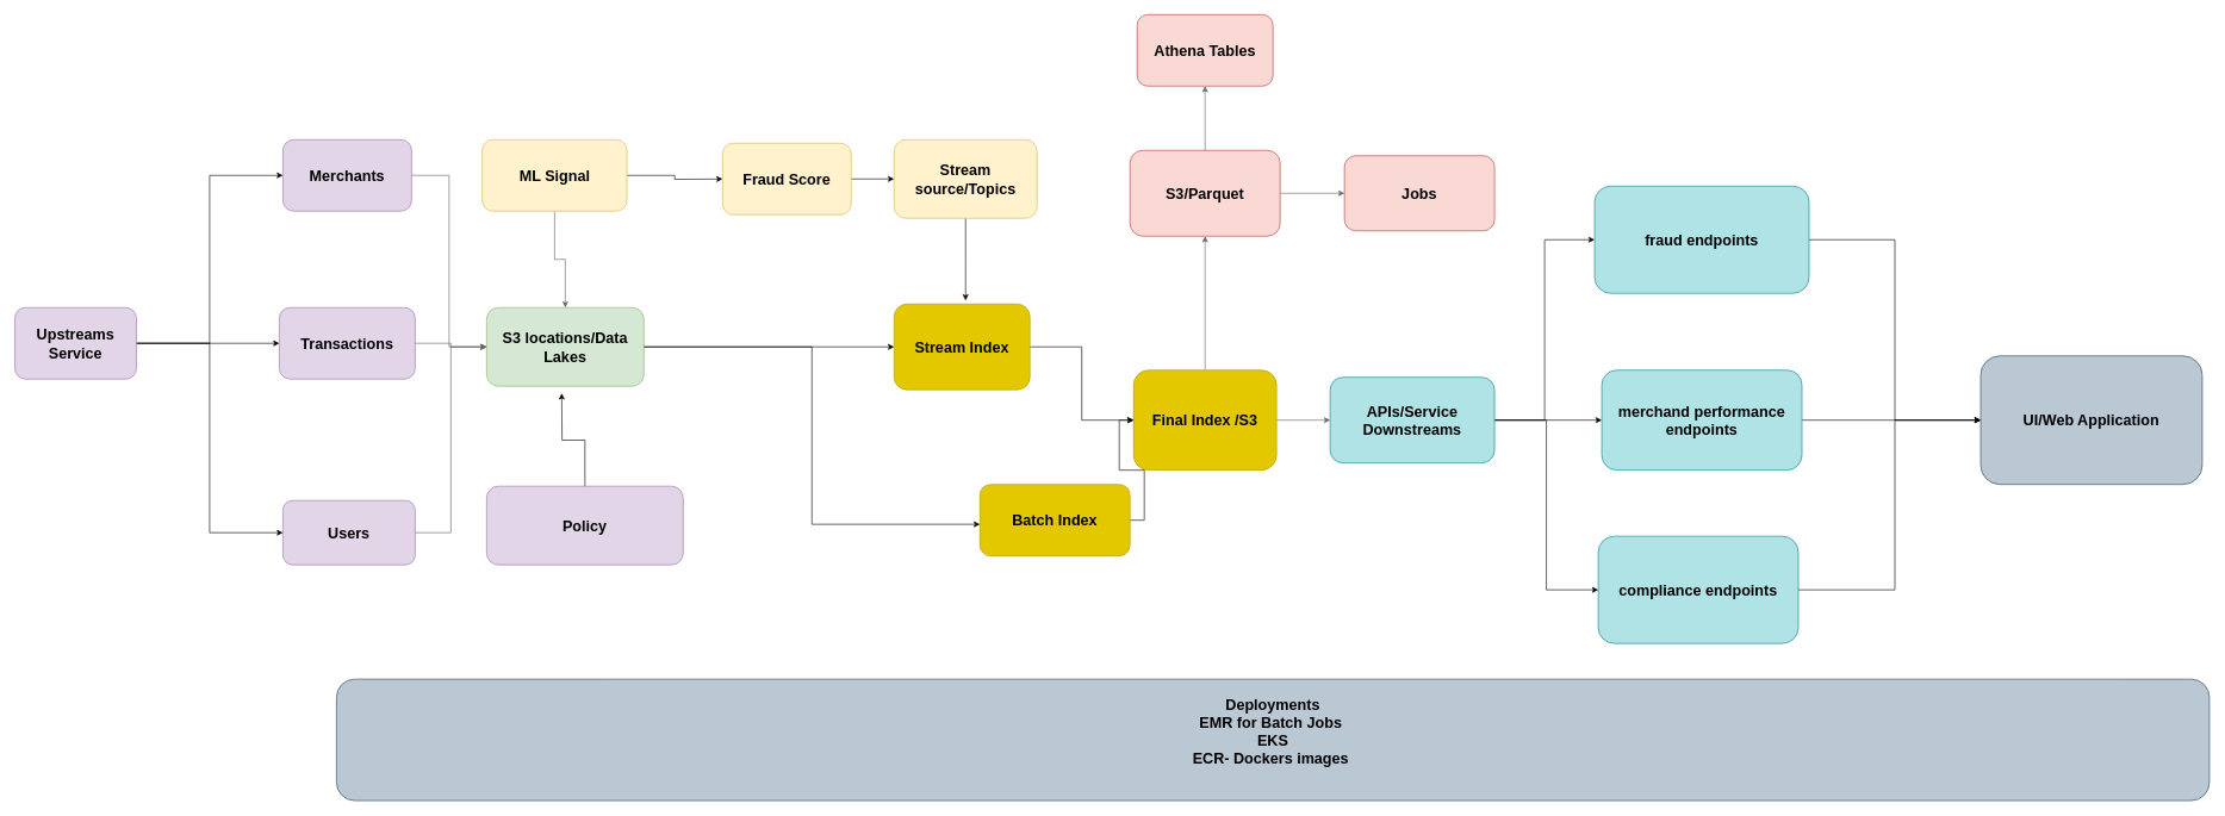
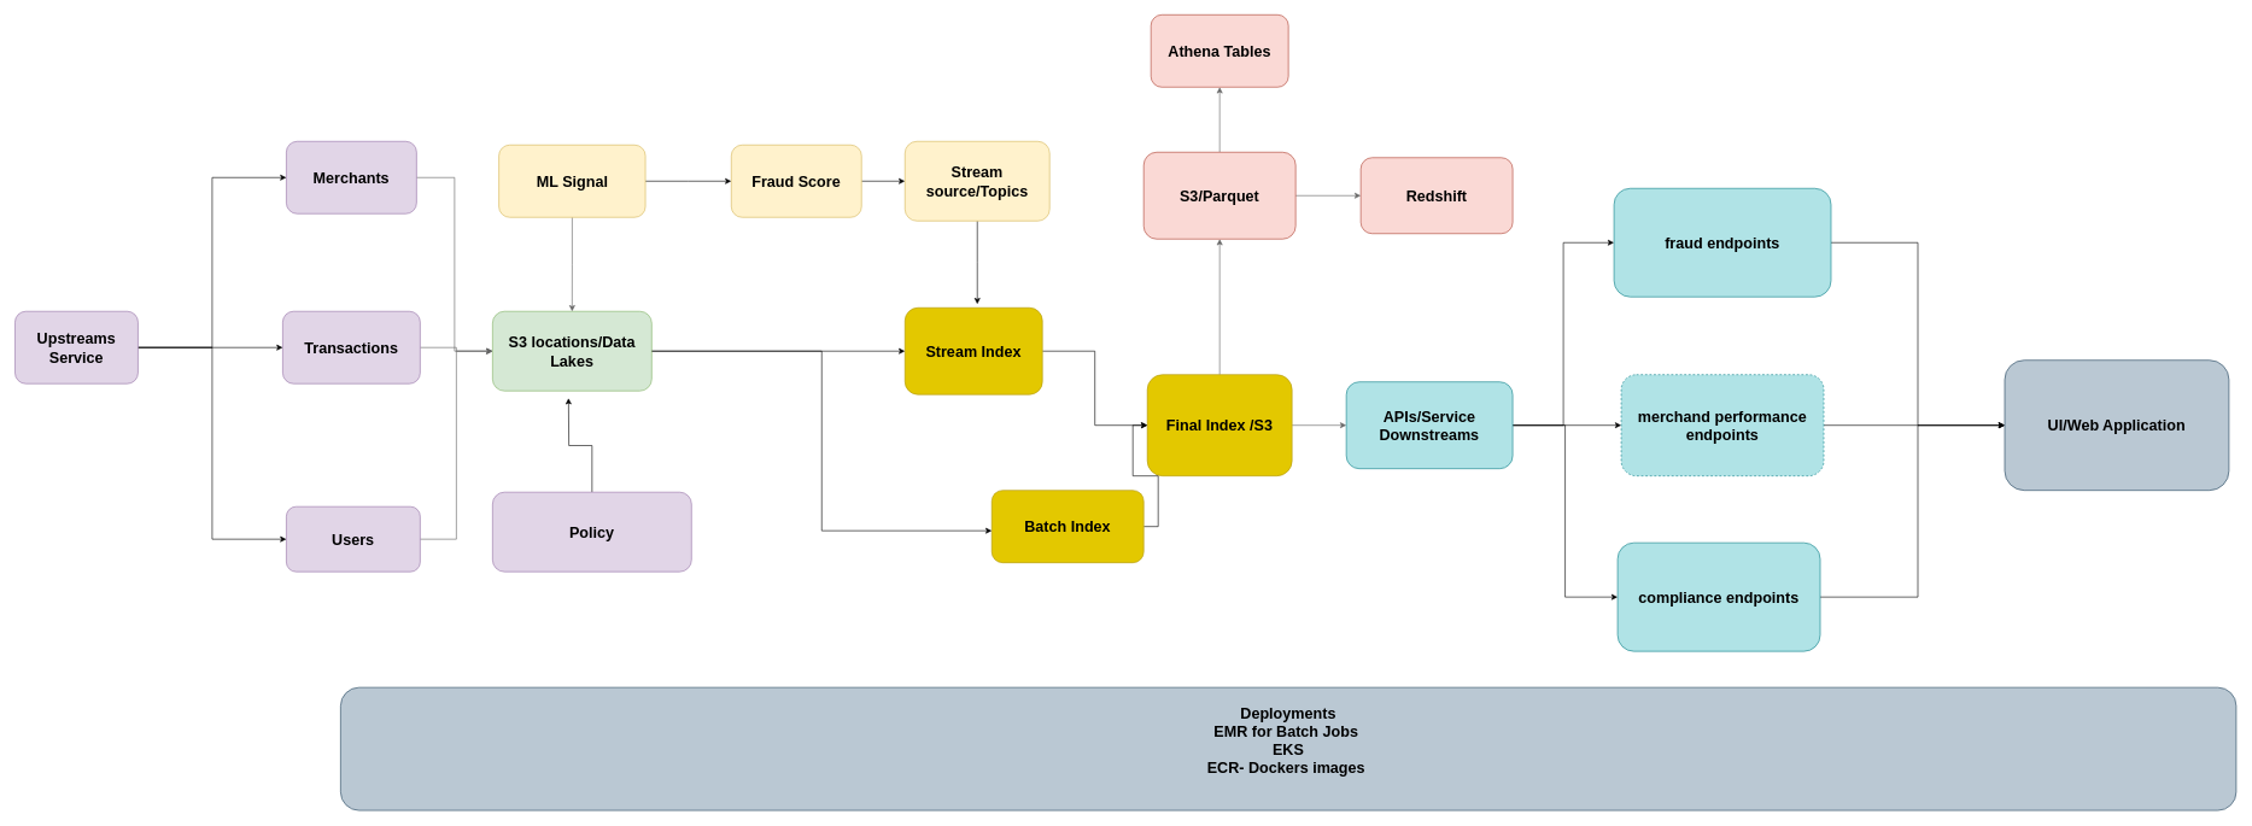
- <mxCell id="14" value="ML Signal" style="whiteSpace=wrap;html=1;rounded=1;fillColor=#fff2cc;strokeColor=#d6b656;fontStyle=1;fontSize=21;" vertex="1" parent="1"><mxGeometry x="673.75" y="195" width="202.5" height="100" as="geometry" /></mxCell>
+ <mxCell id="14" value="ML Signal" style="whiteSpace=wrap;html=1;rounded=1;fillColor=#fff2cc;strokeColor=#d6b656;fontStyle=1;fontSize=21;" vertex="1" parent="1"><mxGeometry x="688.75" y="200" width="202.5" height="100" as="geometry" /></mxCell>
- <mxCell id="36" value="Jobs" style="whiteSpace=wrap;html=1;rounded=1;fillColor=#fad9d5;strokeColor=#ae4132;fontStyle=1;fontSize=21;" vertex="1" parent="1"><mxGeometry x="1880" y="217.5" width="210" height="105" as="geometry" /></mxCell>
+ <mxCell id="36" value="Redshift" style="whiteSpace=wrap;html=1;rounded=1;fillColor=#fad9d5;strokeColor=#ae4132;fontStyle=1;fontSize=21;" vertex="1" parent="1"><mxGeometry x="1880" y="217.5" width="210" height="105" as="geometry" /></mxCell>
- <mxCell id="31" value="merchand performance endpoints" style="whiteSpace=wrap;html=1;rounded=1;fillColor=#b0e3e6;strokeColor=#0e8088;fontStyle=1;fontSize=21;" vertex="1" parent="1"><mxGeometry x="2240" y="517.5" width="280" height="140" as="geometry" /></mxCell>
+ <mxCell id="31" value="merchand performance endpoints" style="whiteSpace=wrap;html=1;rounded=1;fillColor=#b0e3e6;strokeColor=#0e8088;fontStyle=1;fontSize=21;dashed=1;" vertex="1" parent="1"><mxGeometry x="2240" y="517.5" width="280" height="140" as="geometry" /></mxCell>
